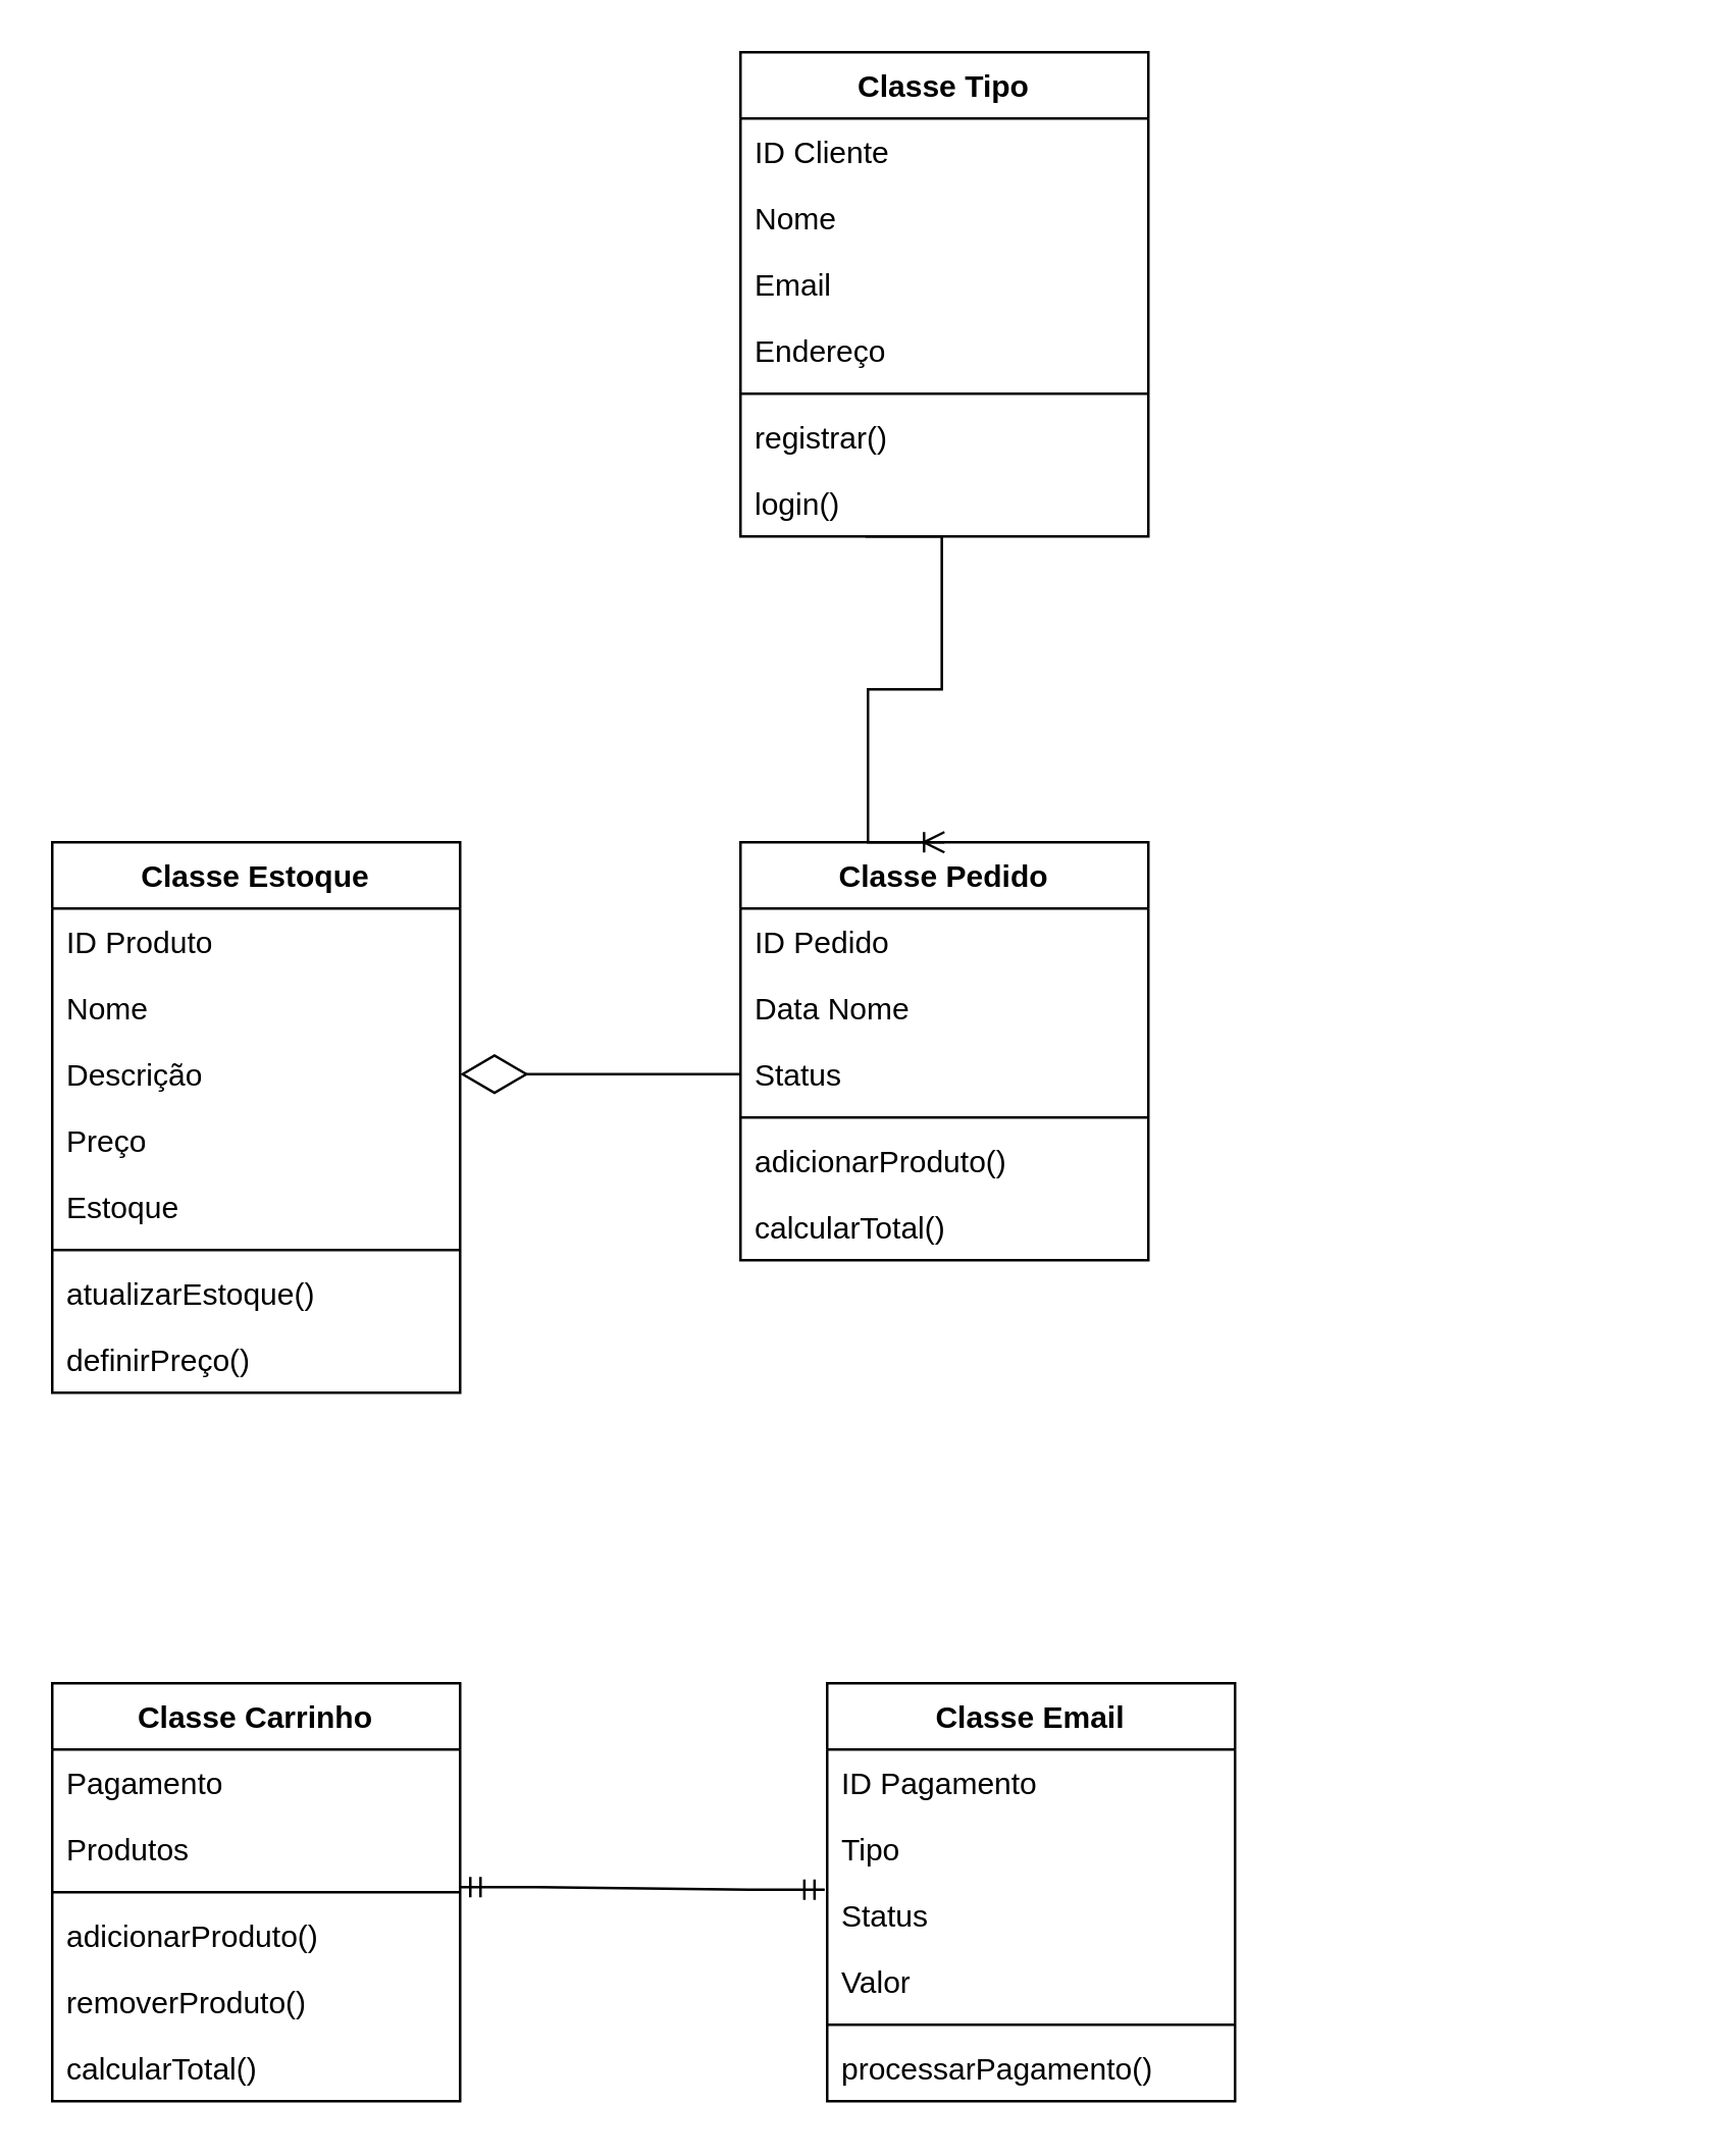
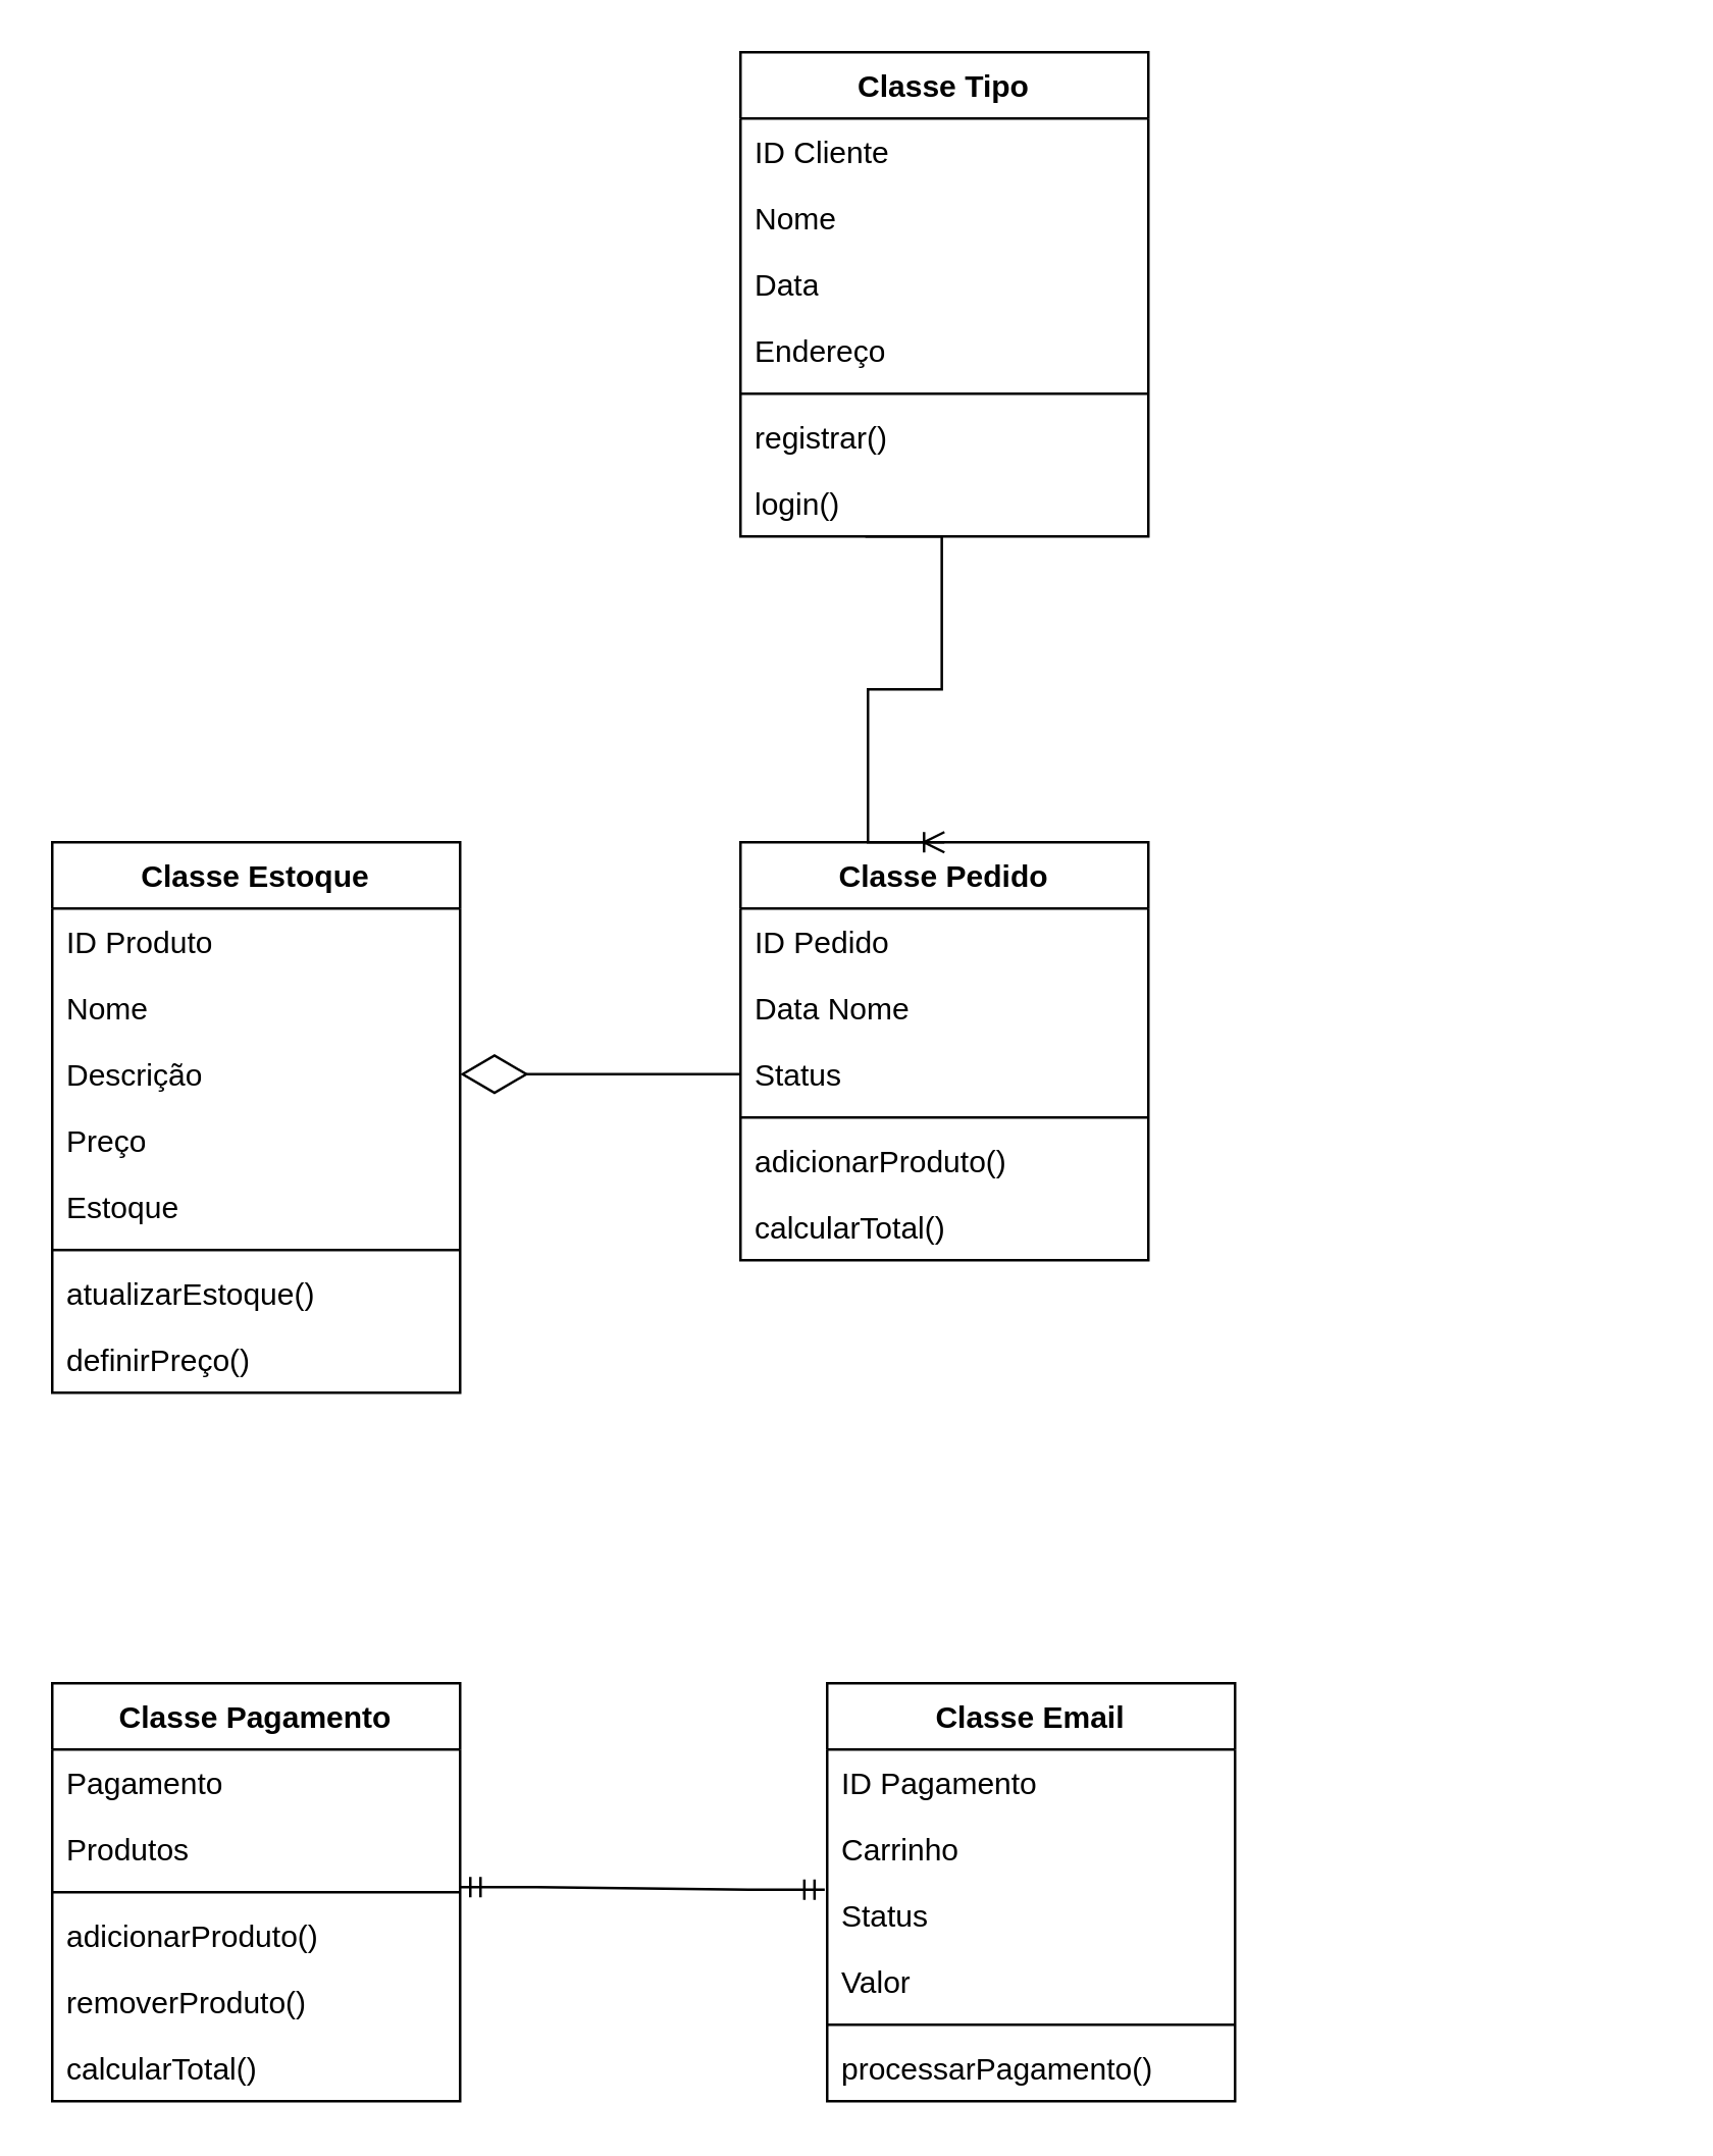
- <mxCell id="21" value="Email" style="text;strokeColor=none;fillColor=none;align=left;verticalAlign=top;spacingLeft=4;spacingRight=4;overflow=hidden;rotatable=0;points=[[0,0.5],[1,0.5]];portConstraint=eastwest;whiteSpace=wrap;html=1;" vertex="1" parent="18"><mxGeometry y="78" width="160" height="26" as="geometry" /></mxCell>
+ <mxCell id="21" value="Data" style="text;strokeColor=none;fillColor=none;align=left;verticalAlign=top;spacingLeft=4;spacingRight=4;overflow=hidden;rotatable=0;points=[[0,0.5],[1,0.5]];portConstraint=eastwest;whiteSpace=wrap;html=1;" vertex="1" parent="18"><mxGeometry y="78" width="160" height="26" as="geometry" /></mxCell>
- <mxCell id="26" value="Classe Carrinho" style="swimlane;fontStyle=1;align=center;verticalAlign=top;childLayout=stackLayout;horizontal=1;startSize=26;horizontalStack=0;resizeParent=1;resizeParentMax=0;resizeLast=0;collapsible=1;marginBottom=0;whiteSpace=wrap;html=1;" vertex="1" parent="1"><mxGeometry x="20" y="660" width="160" height="164" as="geometry" /></mxCell>
+ <mxCell id="26" value="Classe Pagamento" style="swimlane;fontStyle=1;align=center;verticalAlign=top;childLayout=stackLayout;horizontal=1;startSize=26;horizontalStack=0;resizeParent=1;resizeParentMax=0;resizeLast=0;collapsible=1;marginBottom=0;whiteSpace=wrap;html=1;" vertex="1" parent="1"><mxGeometry x="20" y="660" width="160" height="164" as="geometry" /></mxCell>
- <mxCell id="35" value="Tipo" style="text;strokeColor=none;fillColor=none;align=left;verticalAlign=top;spacingLeft=4;spacingRight=4;overflow=hidden;rotatable=0;points=[[0,0.5],[1,0.5]];portConstraint=eastwest;whiteSpace=wrap;html=1;" vertex="1" parent="33"><mxGeometry y="52" width="160" height="26" as="geometry" /></mxCell>
+ <mxCell id="35" value="Carrinho" style="text;strokeColor=none;fillColor=none;align=left;verticalAlign=top;spacingLeft=4;spacingRight=4;overflow=hidden;rotatable=0;points=[[0,0.5],[1,0.5]];portConstraint=eastwest;whiteSpace=wrap;html=1;" vertex="1" parent="33"><mxGeometry y="52" width="160" height="26" as="geometry" /></mxCell>
